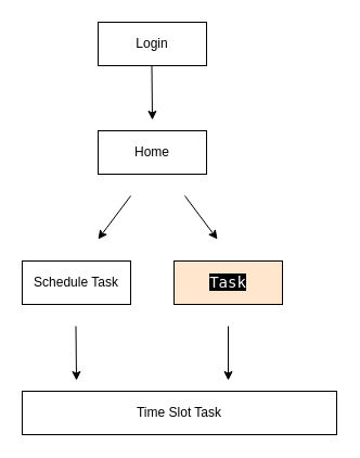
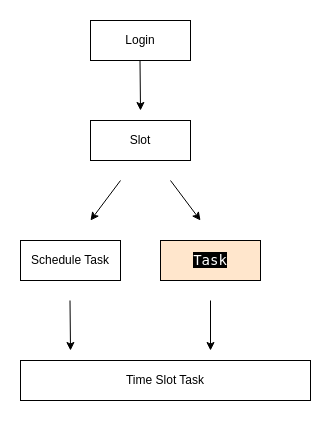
- <mxCell id="2" value="Home" style="whiteSpace=wrap;html=1;align=center;" parent="1" vertex="1"><mxGeometry x="90" y="120" width="100" height="40" as="geometry" /></mxCell>
+ <mxCell id="2" value="Slot" style="whiteSpace=wrap;html=1;align=center;" parent="1" vertex="1"><mxGeometry x="90" y="120" width="100" height="40" as="geometry" /></mxCell>
